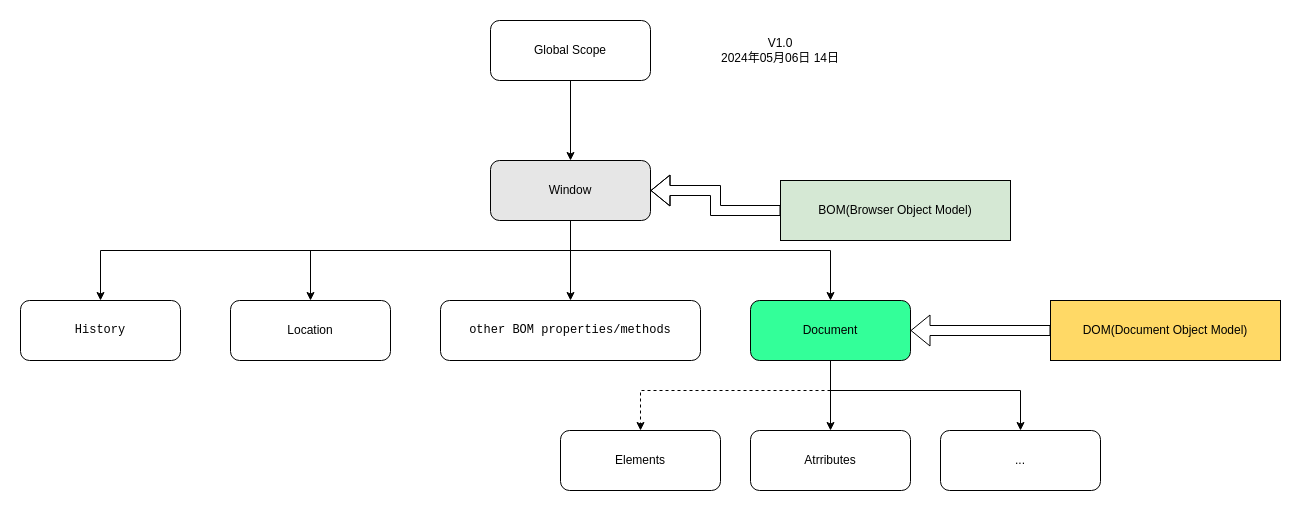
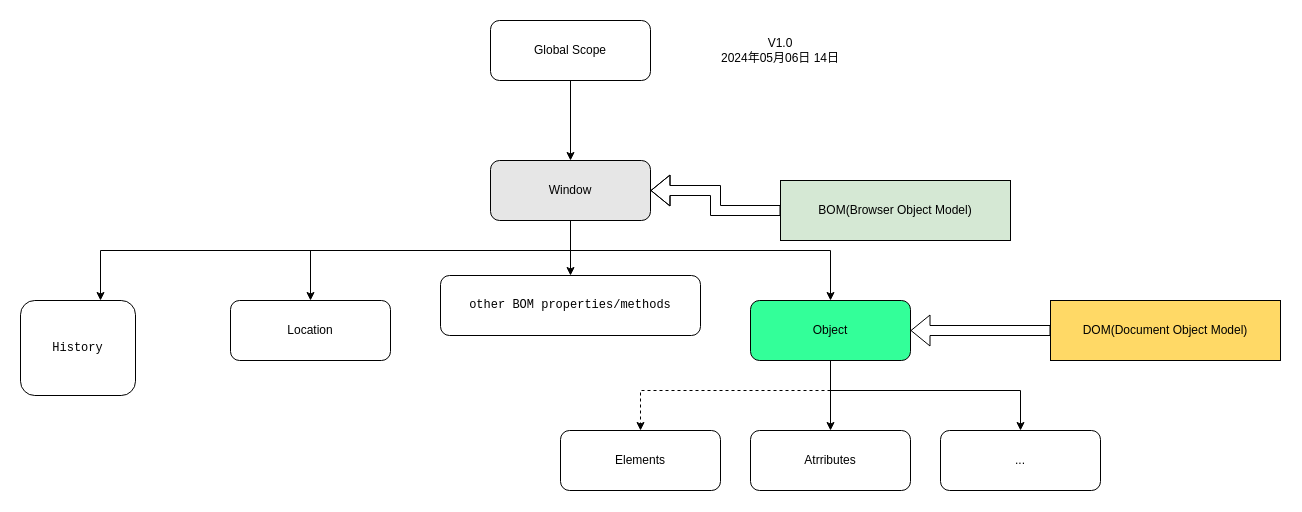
- <mxCell id="16" value="&lt;pre style=&quot;box-sizing: border-box; --un-rotate: 0; --un-rotate-x: 0; --un-rotate-y: 0; --un-rotate-z: 0; --un-scale-x: 1; --un-scale-y: 1; --un-scale-z: 1; --un-skew-x: 0; --un-skew-y: 0; --un-translate-x: 0; --un-translate-y: 0; --un-translate-z: 0; --un-pan-x: ; --un-pan-y: ; --un-pinch-zoom: ; --un-scroll-snap-strictness: proximity; --un-ordinal: ; --un-slashed-zero: ; --un-numeric-figure: ; --un-numeric-spacing: ; --un-numeric-fraction: ; --un-border-spacing-x: 0; --un-border-spacing-y: 0; --un-ring-offset-shadow: 0 0 transparent; --un-ring-shadow: 0 0 transparent; --un-shadow-inset: ; --un-shadow: 0 0 transparent; --un-ring-inset: ; --un-ring-offset-width: 0px; --un-ring-offset-color: #fff; --un-ring-width: 0px; --un-ring-color: rgba(147,197,253,.5); --un-blur: ; --un-brightness: ; --un-contrast: ; --un-drop-shadow: ; --un-grayscale: ; --un-hue-rotate: ; --un-invert: ; --un-saturate: ; --un-sepia: ; --un-backdrop-blur: ; --un-backdrop-brightness: ; --un-backdrop-contrast: ; --un-backdrop-grayscale: ; --un-backdrop-hue-rotate: ; --un-backdrop-invert: ; --un-backdrop-opacity: ; --un-backdrop-saturate: ; --un-backdrop-sepia: ; font-family: ui-monospace, SFMono-Regular, &amp;quot;SF Mono&amp;quot;, Menlo, Consolas, &amp;quot;Liberation Mono&amp;quot;, monospace; margin-top: 0px; margin-bottom: 0px; overflow: auto; overflow-wrap: normal; background-color: var(--TY-Fill-0); border-radius: 6px; line-height: 1.45; text-align: start; padding: 16px 8px; background-image: initial; background-position: initial; background-size: initial; background-repeat: initial; background-attachment: initial; background-origin: initial; background-clip: initial;&quot;&gt;&lt;code style=&quot;box-sizing: border-box; --un-rotate: 0; --un-rotate-x: 0; --un-rotate-y: 0; --un-rotate-z: 0; --un-scale-x: 1; --un-scale-y: 1; --un-scale-z: 1; --un-skew-x: 0; --un-skew-y: 0; --un-translate-x: 0; --un-translate-y: 0; --un-translate-z: 0; --un-pan-x: ; --un-pan-y: ; --un-pinch-zoom: ; --un-scroll-snap-strictness: proximity; --un-ordinal: ; --un-slashed-zero: ; --un-numeric-figure: ; --un-numeric-spacing: ; --un-numeric-fraction: ; --un-border-spacing-x: 0; --un-border-spacing-y: 0; --un-ring-offset-shadow: 0 0 transparent; --un-ring-shadow: 0 0 transparent; --un-shadow-inset: ; --un-shadow: 0 0 transparent; --un-ring-inset: ; --un-ring-offset-width: 0px; --un-ring-offset-color: #fff; --un-ring-width: 0px; --un-ring-color: rgba(147,197,253,.5); --un-blur: ; --un-brightness: ; --un-contrast: ; --un-drop-shadow: ; --un-grayscale: ; --un-hue-rotate: ; --un-invert: ; --un-saturate: ; --un-sepia: ; --un-backdrop-blur: ; --un-backdrop-brightness: ; --un-backdrop-contrast: ; --un-backdrop-grayscale: ; --un-backdrop-hue-rotate: ; --un-backdrop-invert: ; --un-backdrop-opacity: ; --un-backdrop-saturate: ; --un-backdrop-sepia: ; font-family: ui-monospace, SFMono-Regular, &amp;quot;SF Mono&amp;quot;, Menlo, Consolas, &amp;quot;Liberation Mono&amp;quot;, monospace; background-color: var(--TY-Fill-0); border-radius: 6px; margin: 0px; padding: 0px; background-image: initial; background-position: initial; background-size: initial; background-repeat: initial; background-attachment: initial; background-origin: initial; background-clip: initial; border: 0px; word-break: normal; overflow-wrap: normal; display: inline; line-height: inherit;&quot; data-spm-anchor-id=&quot;5176.281.0.i5.297c3da2JY9OAc&quot;&gt;History&lt;/code&gt;&lt;/pre&gt;" style="rounded=1;whiteSpace=wrap;html=1;" vertex="1" parent="1"><mxGeometry x="20" y="300" width="160" height="60" as="geometry" /></mxCell>
+ <mxCell id="16" value="&lt;pre style=&quot;box-sizing: border-box; --un-rotate: 0; --un-rotate-x: 0; --un-rotate-y: 0; --un-rotate-z: 0; --un-scale-x: 1; --un-scale-y: 1; --un-scale-z: 1; --un-skew-x: 0; --un-skew-y: 0; --un-translate-x: 0; --un-translate-y: 0; --un-translate-z: 0; --un-pan-x: ; --un-pan-y: ; --un-pinch-zoom: ; --un-scroll-snap-strictness: proximity; --un-ordinal: ; --un-slashed-zero: ; --un-numeric-figure: ; --un-numeric-spacing: ; --un-numeric-fraction: ; --un-border-spacing-x: 0; --un-border-spacing-y: 0; --un-ring-offset-shadow: 0 0 transparent; --un-ring-shadow: 0 0 transparent; --un-shadow-inset: ; --un-shadow: 0 0 transparent; --un-ring-inset: ; --un-ring-offset-width: 0px; --un-ring-offset-color: #fff; --un-ring-width: 0px; --un-ring-color: rgba(147,197,253,.5); --un-blur: ; --un-brightness: ; --un-contrast: ; --un-drop-shadow: ; --un-grayscale: ; --un-hue-rotate: ; --un-invert: ; --un-saturate: ; --un-sepia: ; --un-backdrop-blur: ; --un-backdrop-brightness: ; --un-backdrop-contrast: ; --un-backdrop-grayscale: ; --un-backdrop-hue-rotate: ; --un-backdrop-invert: ; --un-backdrop-opacity: ; --un-backdrop-saturate: ; --un-backdrop-sepia: ; font-family: ui-monospace, SFMono-Regular, &amp;quot;SF Mono&amp;quot;, Menlo, Consolas, &amp;quot;Liberation Mono&amp;quot;, monospace; margin-top: 0px; margin-bottom: 0px; overflow: auto; overflow-wrap: normal; background-color: var(--TY-Fill-0); border-radius: 6px; line-height: 1.45; text-align: start; padding: 16px 8px; background-image: initial; background-position: initial; background-size: initial; background-repeat: initial; background-attachment: initial; background-origin: initial; background-clip: initial;&quot;&gt;&lt;code style=&quot;box-sizing: border-box; --un-rotate: 0; --un-rotate-x: 0; --un-rotate-y: 0; --un-rotate-z: 0; --un-scale-x: 1; --un-scale-y: 1; --un-scale-z: 1; --un-skew-x: 0; --un-skew-y: 0; --un-translate-x: 0; --un-translate-y: 0; --un-translate-z: 0; --un-pan-x: ; --un-pan-y: ; --un-pinch-zoom: ; --un-scroll-snap-strictness: proximity; --un-ordinal: ; --un-slashed-zero: ; --un-numeric-figure: ; --un-numeric-spacing: ; --un-numeric-fraction: ; --un-border-spacing-x: 0; --un-border-spacing-y: 0; --un-ring-offset-shadow: 0 0 transparent; --un-ring-shadow: 0 0 transparent; --un-shadow-inset: ; --un-shadow: 0 0 transparent; --un-ring-inset: ; --un-ring-offset-width: 0px; --un-ring-offset-color: #fff; --un-ring-width: 0px; --un-ring-color: rgba(147,197,253,.5); --un-blur: ; --un-brightness: ; --un-contrast: ; --un-drop-shadow: ; --un-grayscale: ; --un-hue-rotate: ; --un-invert: ; --un-saturate: ; --un-sepia: ; --un-backdrop-blur: ; --un-backdrop-brightness: ; --un-backdrop-contrast: ; --un-backdrop-grayscale: ; --un-backdrop-hue-rotate: ; --un-backdrop-invert: ; --un-backdrop-opacity: ; --un-backdrop-saturate: ; --un-backdrop-sepia: ; font-family: ui-monospace, SFMono-Regular, &amp;quot;SF Mono&amp;quot;, Menlo, Consolas, &amp;quot;Liberation Mono&amp;quot;, monospace; background-color: var(--TY-Fill-0); border-radius: 6px; margin: 0px; padding: 0px; background-image: initial; background-position: initial; background-size: initial; background-repeat: initial; background-attachment: initial; background-origin: initial; background-clip: initial; border: 0px; word-break: normal; overflow-wrap: normal; display: inline; line-height: inherit;&quot; data-spm-anchor-id=&quot;5176.281.0.i5.297c3da2JY9OAc&quot;&gt;History&lt;/code&gt;&lt;/pre&gt;" style="rounded=1;whiteSpace=wrap;html=1;" vertex="1" parent="1"><mxGeometry x="20" y="300" width="115" height="95" as="geometry" /></mxCell>
- <mxCell id="11" value="&lt;pre style=&quot;box-sizing: border-box; --un-rotate: 0; --un-rotate-x: 0; --un-rotate-y: 0; --un-rotate-z: 0; --un-scale-x: 1; --un-scale-y: 1; --un-scale-z: 1; --un-skew-x: 0; --un-skew-y: 0; --un-translate-x: 0; --un-translate-y: 0; --un-translate-z: 0; --un-pan-x: ; --un-pan-y: ; --un-pinch-zoom: ; --un-scroll-snap-strictness: proximity; --un-ordinal: ; --un-slashed-zero: ; --un-numeric-figure: ; --un-numeric-spacing: ; --un-numeric-fraction: ; --un-border-spacing-x: 0; --un-border-spacing-y: 0; --un-ring-offset-shadow: 0 0 transparent; --un-ring-shadow: 0 0 transparent; --un-shadow-inset: ; --un-shadow: 0 0 transparent; --un-ring-inset: ; --un-ring-offset-width: 0px; --un-ring-offset-color: #fff; --un-ring-width: 0px; --un-ring-color: rgba(147,197,253,.5); --un-blur: ; --un-brightness: ; --un-contrast: ; --un-drop-shadow: ; --un-grayscale: ; --un-hue-rotate: ; --un-invert: ; --un-saturate: ; --un-sepia: ; --un-backdrop-blur: ; --un-backdrop-brightness: ; --un-backdrop-contrast: ; --un-backdrop-grayscale: ; --un-backdrop-hue-rotate: ; --un-backdrop-invert: ; --un-backdrop-opacity: ; --un-backdrop-saturate: ; --un-backdrop-sepia: ; font-family: ui-monospace, SFMono-Regular, &amp;quot;SF Mono&amp;quot;, Menlo, Consolas, &amp;quot;Liberation Mono&amp;quot;, monospace; margin-top: 0px; margin-bottom: 0px; overflow: auto; overflow-wrap: normal; background-color: var(--TY-Fill-0); border-radius: 6px; line-height: 1.45; text-align: start; padding: 16px 8px; background-image: initial; background-position: initial; background-size: initial; background-repeat: initial; background-attachment: initial; background-origin: initial; background-clip: initial;&quot;&gt;&lt;code style=&quot;box-sizing: border-box; --un-rotate: 0; --un-rotate-x: 0; --un-rotate-y: 0; --un-rotate-z: 0; --un-scale-x: 1; --un-scale-y: 1; --un-scale-z: 1; --un-skew-x: 0; --un-skew-y: 0; --un-translate-x: 0; --un-translate-y: 0; --un-translate-z: 0; --un-pan-x: ; --un-pan-y: ; --un-pinch-zoom: ; --un-scroll-snap-strictness: proximity; --un-ordinal: ; --un-slashed-zero: ; --un-numeric-figure: ; --un-numeric-spacing: ; --un-numeric-fraction: ; --un-border-spacing-x: 0; --un-border-spacing-y: 0; --un-ring-offset-shadow: 0 0 transparent; --un-ring-shadow: 0 0 transparent; --un-shadow-inset: ; --un-shadow: 0 0 transparent; --un-ring-inset: ; --un-ring-offset-width: 0px; --un-ring-offset-color: #fff; --un-ring-width: 0px; --un-ring-color: rgba(147,197,253,.5); --un-blur: ; --un-brightness: ; --un-contrast: ; --un-drop-shadow: ; --un-grayscale: ; --un-hue-rotate: ; --un-invert: ; --un-saturate: ; --un-sepia: ; --un-backdrop-blur: ; --un-backdrop-brightness: ; --un-backdrop-contrast: ; --un-backdrop-grayscale: ; --un-backdrop-hue-rotate: ; --un-backdrop-invert: ; --un-backdrop-opacity: ; --un-backdrop-saturate: ; --un-backdrop-sepia: ; font-family: ui-monospace, SFMono-Regular, &amp;quot;SF Mono&amp;quot;, Menlo, Consolas, &amp;quot;Liberation Mono&amp;quot;, monospace; background-color: var(--TY-Fill-0); border-radius: 6px; margin: 0px; padding: 0px; background-image: initial; background-position: initial; background-size: initial; background-repeat: initial; background-attachment: initial; background-origin: initial; background-clip: initial; border: 0px; word-break: normal; overflow-wrap: normal; display: inline; line-height: inherit;&quot; data-spm-anchor-id=&quot;5176.281.0.i5.297c3da2JY9OAc&quot;&gt;other BOM properties/methods&lt;/code&gt;&lt;/pre&gt;" style="rounded=1;whiteSpace=wrap;html=1;" vertex="1" parent="1"><mxGeometry x="440" y="300" width="260" height="60" as="geometry" /></mxCell>
+ <mxCell id="11" value="&lt;pre style=&quot;box-sizing: border-box; --un-rotate: 0; --un-rotate-x: 0; --un-rotate-y: 0; --un-rotate-z: 0; --un-scale-x: 1; --un-scale-y: 1; --un-scale-z: 1; --un-skew-x: 0; --un-skew-y: 0; --un-translate-x: 0; --un-translate-y: 0; --un-translate-z: 0; --un-pan-x: ; --un-pan-y: ; --un-pinch-zoom: ; --un-scroll-snap-strictness: proximity; --un-ordinal: ; --un-slashed-zero: ; --un-numeric-figure: ; --un-numeric-spacing: ; --un-numeric-fraction: ; --un-border-spacing-x: 0; --un-border-spacing-y: 0; --un-ring-offset-shadow: 0 0 transparent; --un-ring-shadow: 0 0 transparent; --un-shadow-inset: ; --un-shadow: 0 0 transparent; --un-ring-inset: ; --un-ring-offset-width: 0px; --un-ring-offset-color: #fff; --un-ring-width: 0px; --un-ring-color: rgba(147,197,253,.5); --un-blur: ; --un-brightness: ; --un-contrast: ; --un-drop-shadow: ; --un-grayscale: ; --un-hue-rotate: ; --un-invert: ; --un-saturate: ; --un-sepia: ; --un-backdrop-blur: ; --un-backdrop-brightness: ; --un-backdrop-contrast: ; --un-backdrop-grayscale: ; --un-backdrop-hue-rotate: ; --un-backdrop-invert: ; --un-backdrop-opacity: ; --un-backdrop-saturate: ; --un-backdrop-sepia: ; font-family: ui-monospace, SFMono-Regular, &amp;quot;SF Mono&amp;quot;, Menlo, Consolas, &amp;quot;Liberation Mono&amp;quot;, monospace; margin-top: 0px; margin-bottom: 0px; overflow: auto; overflow-wrap: normal; background-color: var(--TY-Fill-0); border-radius: 6px; line-height: 1.45; text-align: start; padding: 16px 8px; background-image: initial; background-position: initial; background-size: initial; background-repeat: initial; background-attachment: initial; background-origin: initial; background-clip: initial;&quot;&gt;&lt;code style=&quot;box-sizing: border-box; --un-rotate: 0; --un-rotate-x: 0; --un-rotate-y: 0; --un-rotate-z: 0; --un-scale-x: 1; --un-scale-y: 1; --un-scale-z: 1; --un-skew-x: 0; --un-skew-y: 0; --un-translate-x: 0; --un-translate-y: 0; --un-translate-z: 0; --un-pan-x: ; --un-pan-y: ; --un-pinch-zoom: ; --un-scroll-snap-strictness: proximity; --un-ordinal: ; --un-slashed-zero: ; --un-numeric-figure: ; --un-numeric-spacing: ; --un-numeric-fraction: ; --un-border-spacing-x: 0; --un-border-spacing-y: 0; --un-ring-offset-shadow: 0 0 transparent; --un-ring-shadow: 0 0 transparent; --un-shadow-inset: ; --un-shadow: 0 0 transparent; --un-ring-inset: ; --un-ring-offset-width: 0px; --un-ring-offset-color: #fff; --un-ring-width: 0px; --un-ring-color: rgba(147,197,253,.5); --un-blur: ; --un-brightness: ; --un-contrast: ; --un-drop-shadow: ; --un-grayscale: ; --un-hue-rotate: ; --un-invert: ; --un-saturate: ; --un-sepia: ; --un-backdrop-blur: ; --un-backdrop-brightness: ; --un-backdrop-contrast: ; --un-backdrop-grayscale: ; --un-backdrop-hue-rotate: ; --un-backdrop-invert: ; --un-backdrop-opacity: ; --un-backdrop-saturate: ; --un-backdrop-sepia: ; font-family: ui-monospace, SFMono-Regular, &amp;quot;SF Mono&amp;quot;, Menlo, Consolas, &amp;quot;Liberation Mono&amp;quot;, monospace; background-color: var(--TY-Fill-0); border-radius: 6px; margin: 0px; padding: 0px; background-image: initial; background-position: initial; background-size: initial; background-repeat: initial; background-attachment: initial; background-origin: initial; background-clip: initial; border: 0px; word-break: normal; overflow-wrap: normal; display: inline; line-height: inherit;&quot; data-spm-anchor-id=&quot;5176.281.0.i5.297c3da2JY9OAc&quot;&gt;other BOM properties/methods&lt;/code&gt;&lt;/pre&gt;" style="rounded=1;whiteSpace=wrap;html=1;" vertex="1" parent="1"><mxGeometry x="440" y="275" width="260" height="60" as="geometry" /></mxCell>
- <mxCell id="15" value="Document" style="rounded=1;whiteSpace=wrap;html=1;fillColor=#33FF99;" vertex="1" parent="1"><mxGeometry x="750" y="300" width="160" height="60" as="geometry" /></mxCell>
+ <mxCell id="15" value="Object" style="rounded=1;whiteSpace=wrap;html=1;fillColor=#33FF99;" vertex="1" parent="1"><mxGeometry x="750" y="300" width="160" height="60" as="geometry" /></mxCell>
